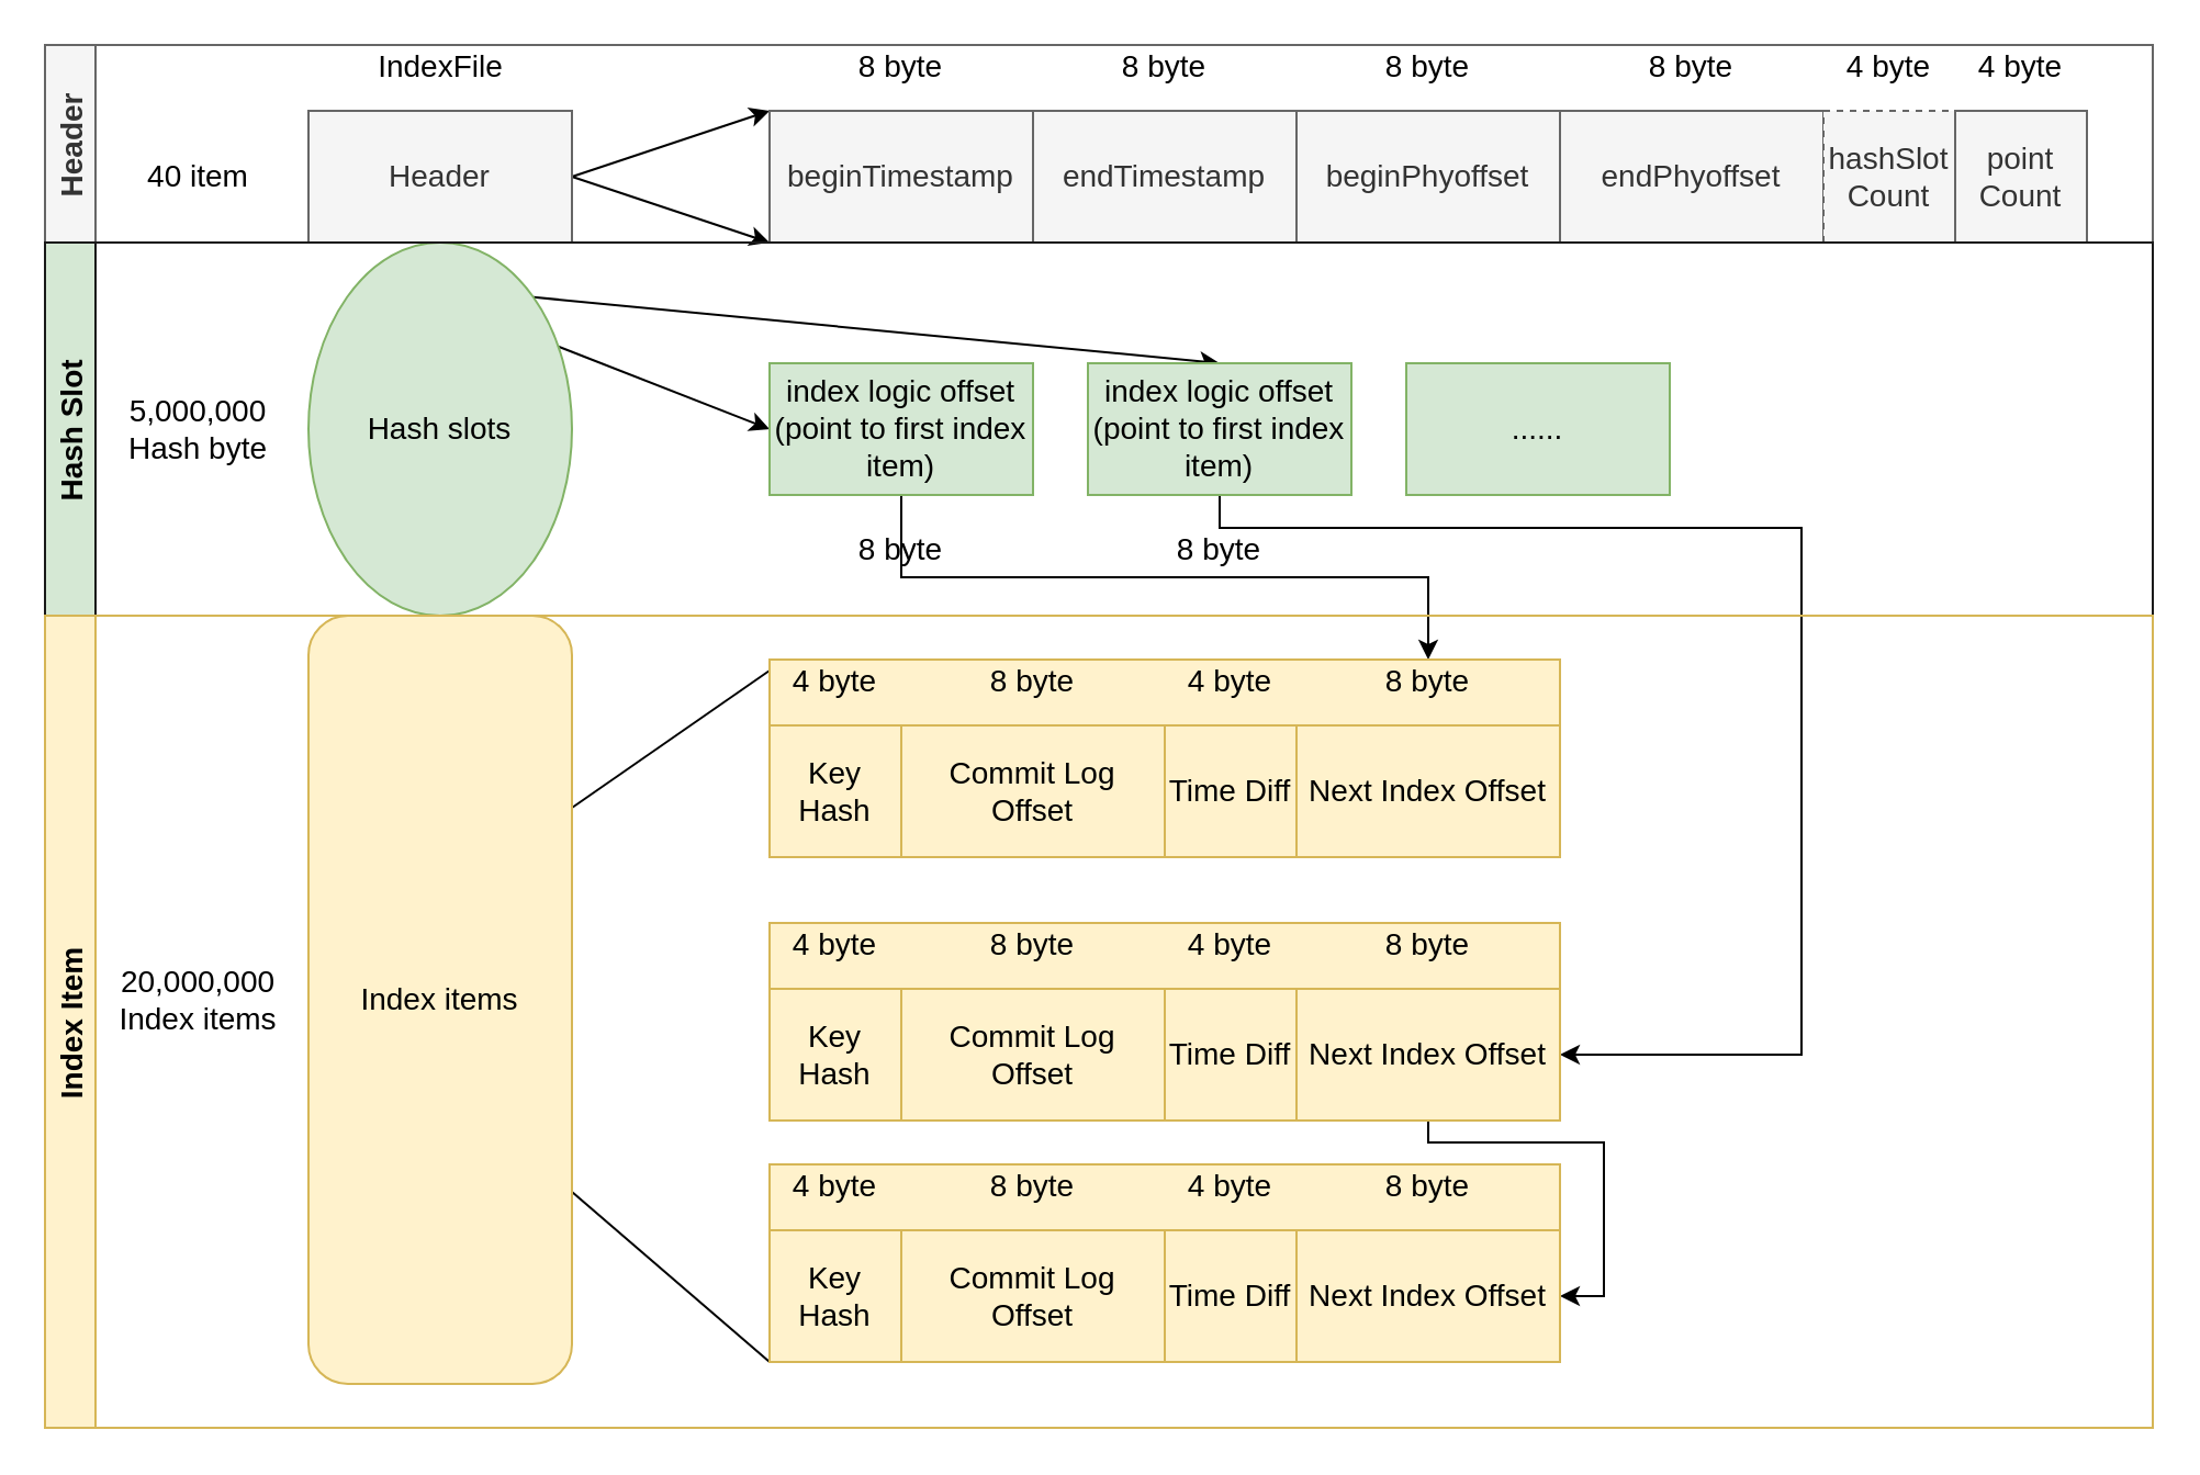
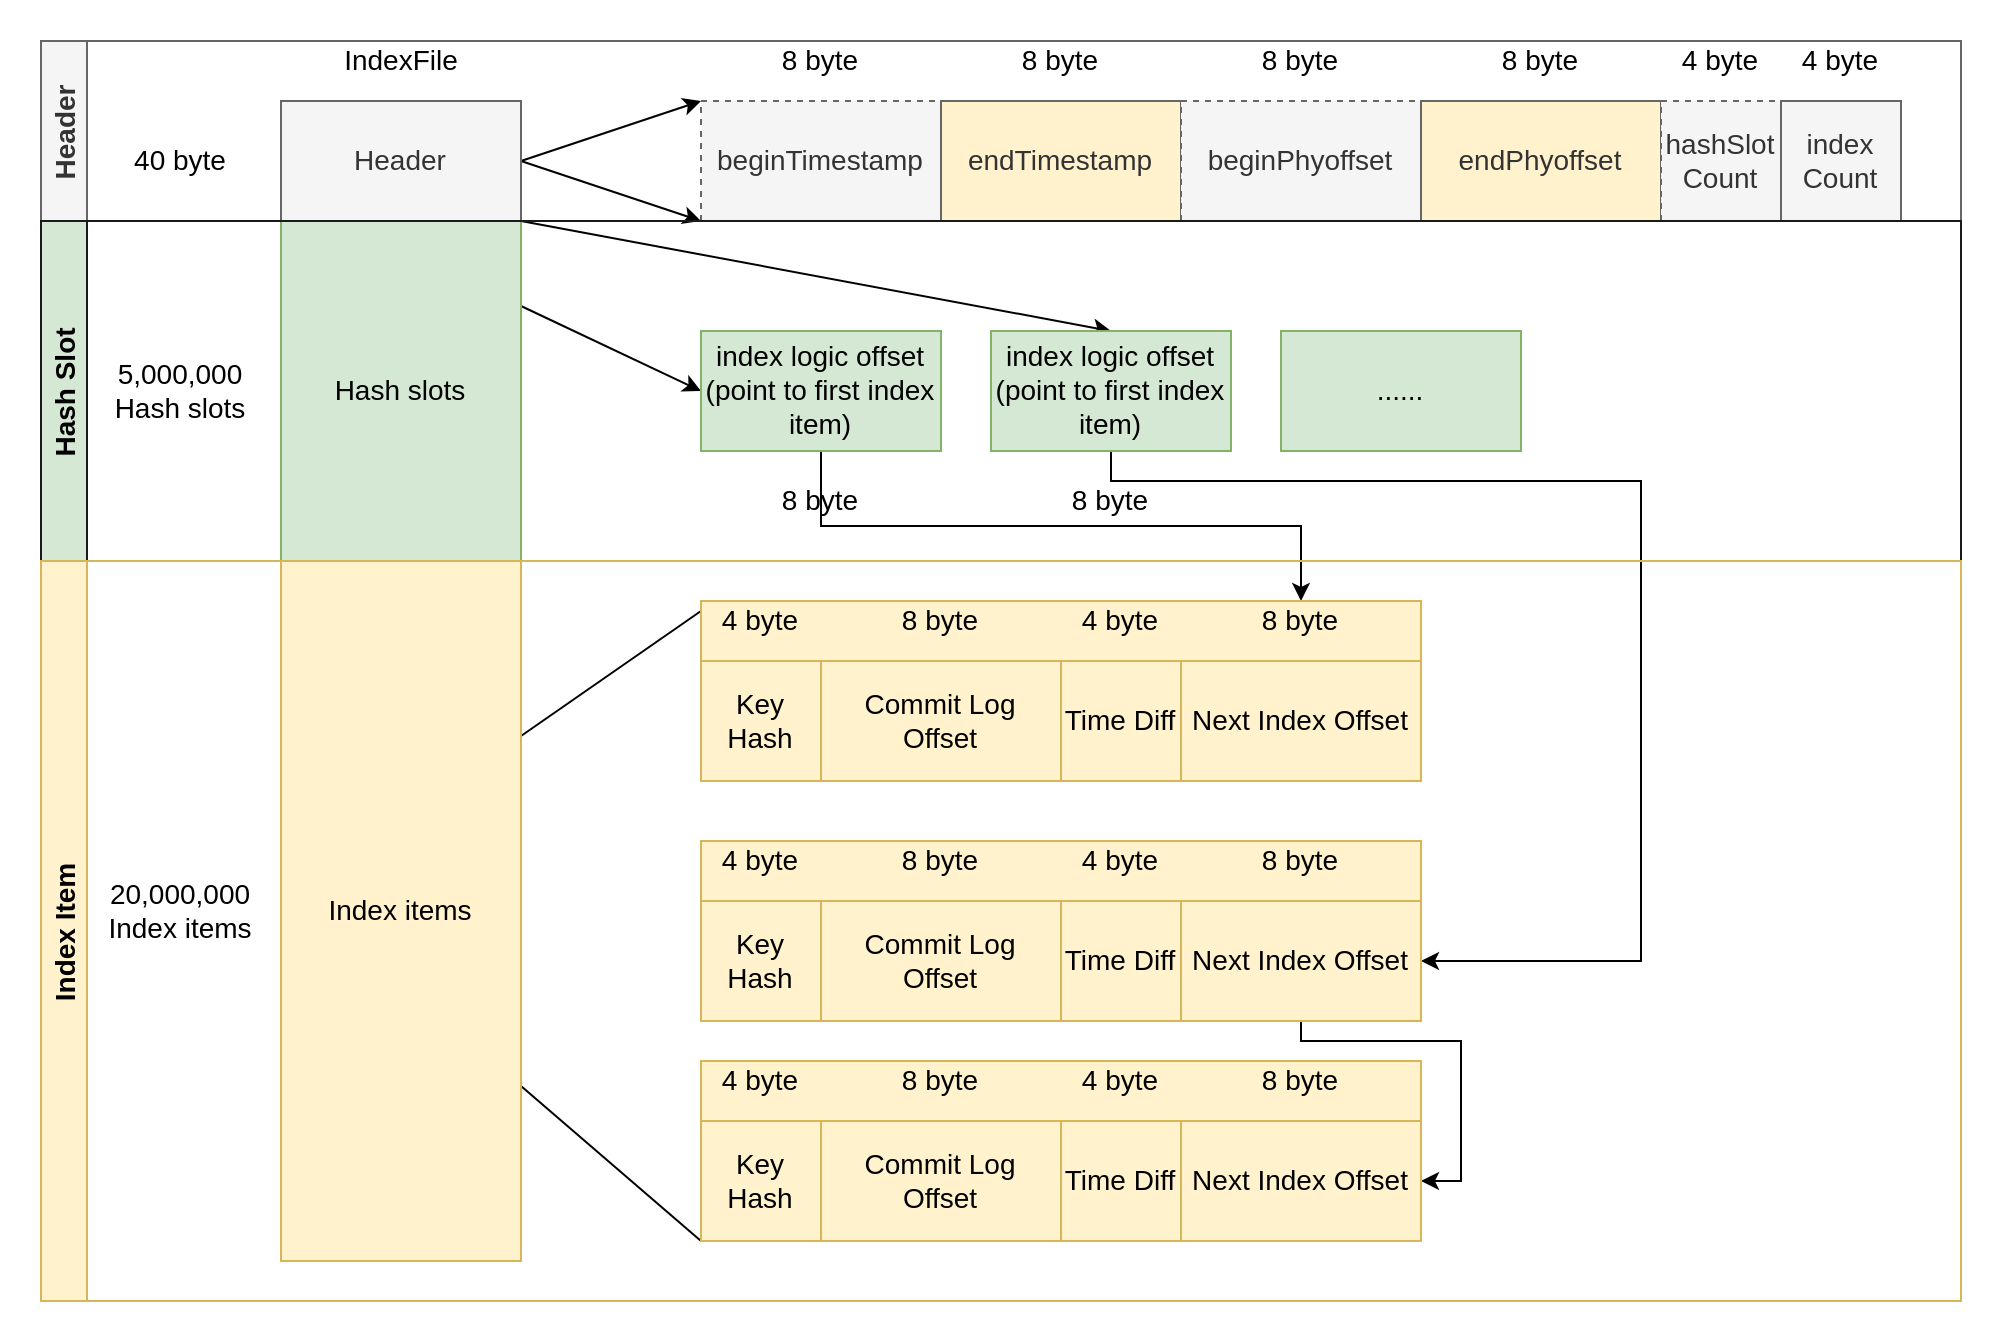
- <mxCell id="6" value="40 item" style="text;html=1;strokeColor=none;fillColor=none;align=center;verticalAlign=middle;whiteSpace=wrap;rounded=0;fontSize=14;" vertex="1" parent="1"><mxGeometry x="60" y="70" width="60" height="20" as="geometry" /></mxCell>
+ <mxCell id="6" value="40 byte" style="text;html=1;strokeColor=none;fillColor=none;align=center;verticalAlign=middle;whiteSpace=wrap;rounded=0;fontSize=14;" vertex="1" parent="1"><mxGeometry x="60" y="70" width="60" height="20" as="geometry" /></mxCell>
- <mxCell id="16" value="beginTimestamp" style="rounded=0;whiteSpace=wrap;html=1;fontSize=14;fillColor=#f5f5f5;strokeColor=#666666;fontColor=#333333;" vertex="1" parent="1"><mxGeometry x="350" y="50" width="120" height="60" as="geometry" /></mxCell>
+ <mxCell id="16" value="beginTimestamp" style="rounded=0;whiteSpace=wrap;html=1;fontSize=14;fillColor=#f5f5f5;strokeColor=#666666;fontColor=#333333;dashed=1;" vertex="1" parent="1"><mxGeometry x="350" y="50" width="120" height="60" as="geometry" /></mxCell>
- <mxCell id="17" value="endTimestamp" style="rounded=0;whiteSpace=wrap;html=1;fontSize=14;fillColor=#f5f5f5;strokeColor=#666666;fontColor=#333333;" vertex="1" parent="1"><mxGeometry x="470" y="50" width="120" height="60" as="geometry" /></mxCell>
+ <mxCell id="17" value="endTimestamp" style="rounded=0;whiteSpace=wrap;html=1;fontSize=14;fillColor=#fff2cc;strokeColor=#666666;fontColor=#333333;" vertex="1" parent="1"><mxGeometry x="470" y="50" width="120" height="60" as="geometry" /></mxCell>
- <mxCell id="18" value="beginPhyoffset" style="rounded=0;whiteSpace=wrap;html=1;fontSize=14;fillColor=#f5f5f5;strokeColor=#666666;fontColor=#333333;" vertex="1" parent="1"><mxGeometry x="590" y="50" width="120" height="60" as="geometry" /></mxCell>
+ <mxCell id="18" value="beginPhyoffset" style="rounded=0;whiteSpace=wrap;html=1;fontSize=14;fillColor=#f5f5f5;strokeColor=#666666;fontColor=#333333;dashed=1;" vertex="1" parent="1"><mxGeometry x="590" y="50" width="120" height="60" as="geometry" /></mxCell>
- <mxCell id="19" value="endPhyoffset" style="rounded=0;whiteSpace=wrap;html=1;fontSize=14;fillColor=#f5f5f5;strokeColor=#666666;fontColor=#333333;" vertex="1" parent="1"><mxGeometry x="710" y="50" width="120" height="60" as="geometry" /></mxCell>
+ <mxCell id="19" value="endPhyoffset" style="rounded=0;whiteSpace=wrap;html=1;fontSize=14;fillColor=#fff2cc;strokeColor=#666666;fontColor=#333333;" vertex="1" parent="1"><mxGeometry x="710" y="50" width="120" height="60" as="geometry" /></mxCell>
- <mxCell id="21" value="point&lt;br&gt;Count" style="rounded=0;whiteSpace=wrap;html=1;fontSize=14;fillColor=#f5f5f5;strokeColor=#666666;fontColor=#333333;" vertex="1" parent="1"><mxGeometry x="890" y="50" width="60" height="60" as="geometry" /></mxCell>
+ <mxCell id="21" value="index&lt;br&gt;Count" style="rounded=0;whiteSpace=wrap;html=1;fontSize=14;fillColor=#f5f5f5;strokeColor=#666666;fontColor=#333333;" vertex="1" parent="1"><mxGeometry x="890" y="50" width="60" height="60" as="geometry" /></mxCell>
- <mxCell id="13" value="5,000,000&lt;br&gt;Hash byte" style="text;html=1;strokeColor=none;fillColor=none;align=center;verticalAlign=middle;whiteSpace=wrap;rounded=0;fontSize=14;" vertex="1" parent="1"><mxGeometry x="45" y="185" width="90" height="20" as="geometry" /></mxCell>
+ <mxCell id="13" value="5,000,000&lt;br&gt;Hash slots" style="text;html=1;strokeColor=none;fillColor=none;align=center;verticalAlign=middle;whiteSpace=wrap;rounded=0;fontSize=14;" vertex="1" parent="1"><mxGeometry x="45" y="185" width="90" height="20" as="geometry" /></mxCell>
- <mxCell id="9" value="Hash slots" style="ellipse;whiteSpace=wrap;html=1;fontSize=14;fillColor=#d5e8d4;strokeColor=#82b366;" vertex="1" parent="1"><mxGeometry x="140" y="110" width="120" height="170" as="geometry" /></mxCell>
+ <mxCell id="9" value="Hash slots" style="rounded=0;whiteSpace=wrap;html=1;fontSize=14;fillColor=#d5e8d4;strokeColor=#82b366;" vertex="1" parent="1"><mxGeometry x="140" y="110" width="120" height="170" as="geometry" /></mxCell>
- <mxCell id="12" value="Index items" style="whiteSpace=wrap;html=1;fontSize=14;fillColor=#fff2cc;strokeColor=#d6b656;rounded=1;" vertex="1" parent="1"><mxGeometry x="140" y="280" width="120" height="350" as="geometry" /></mxCell>
+ <mxCell id="12" value="Index items" style="rounded=0;whiteSpace=wrap;html=1;fontSize=14;fillColor=#fff2cc;strokeColor=#d6b656;" vertex="1" parent="1"><mxGeometry x="140" y="280" width="120" height="350" as="geometry" /></mxCell>
